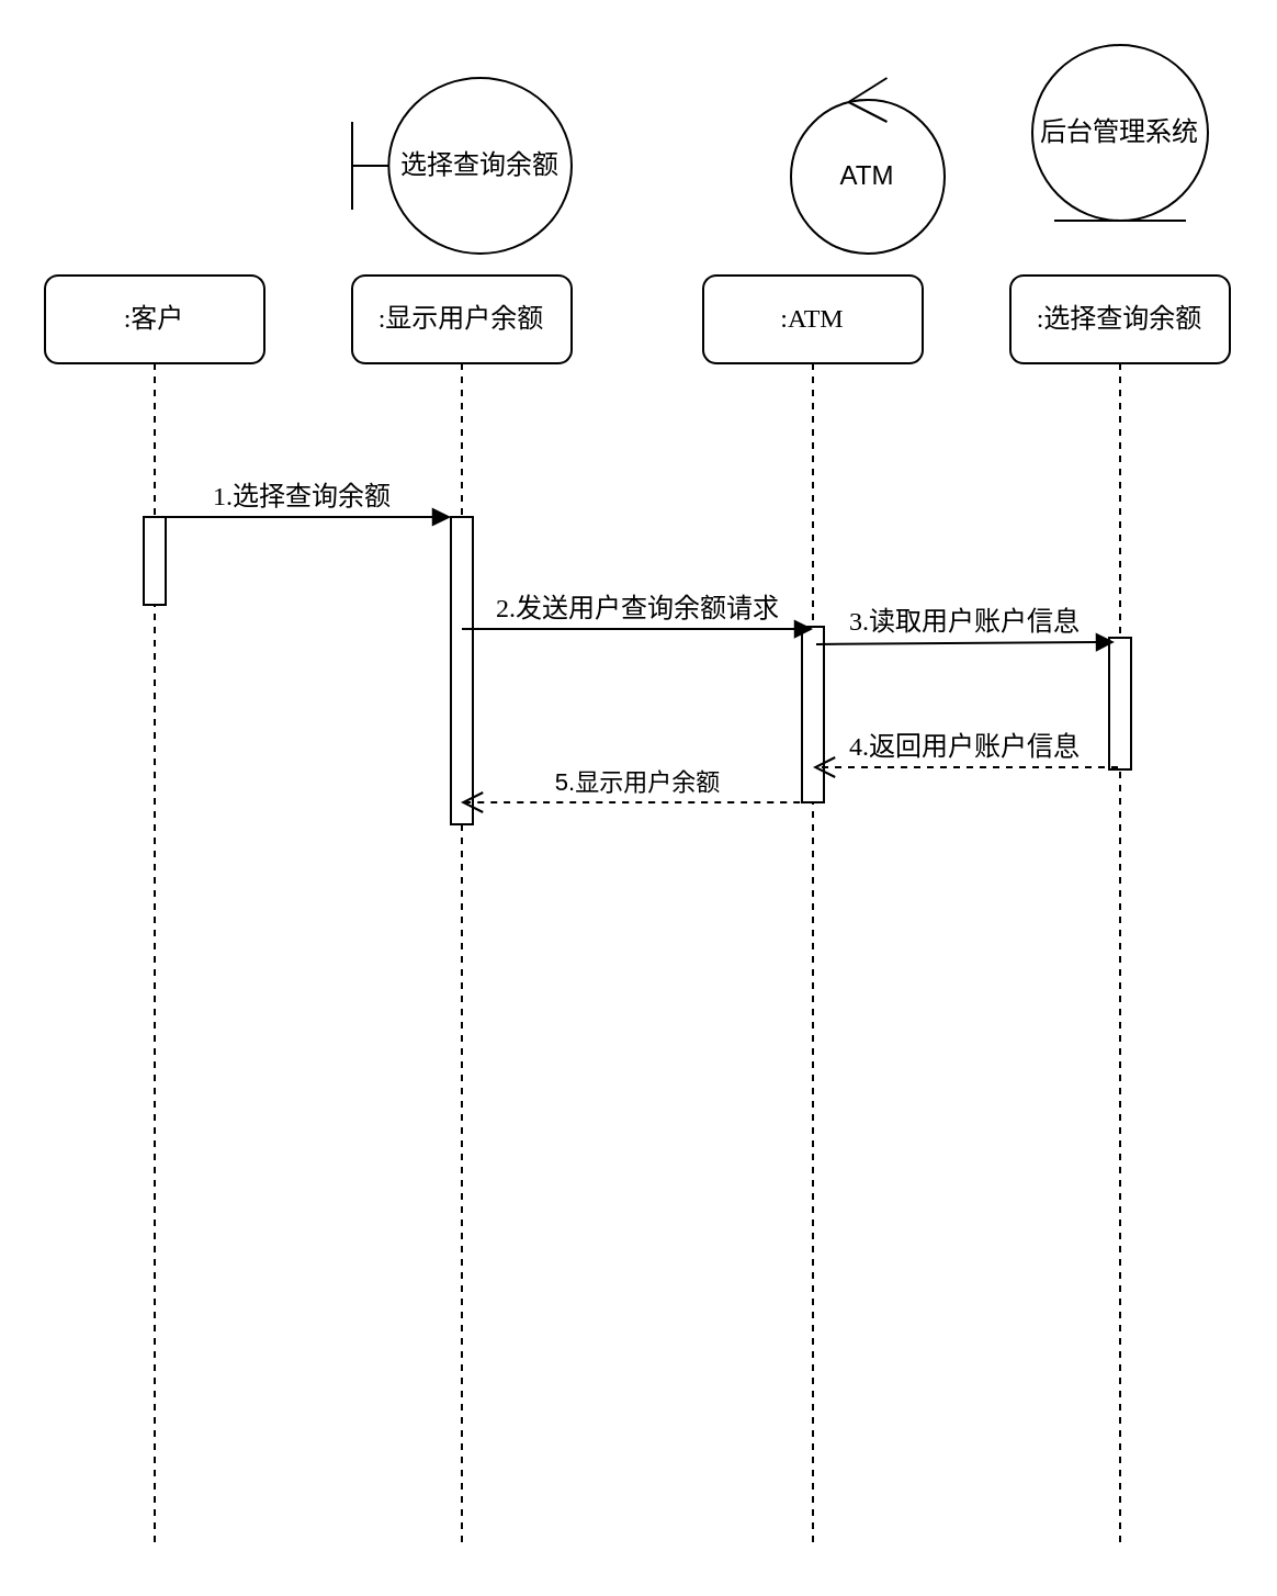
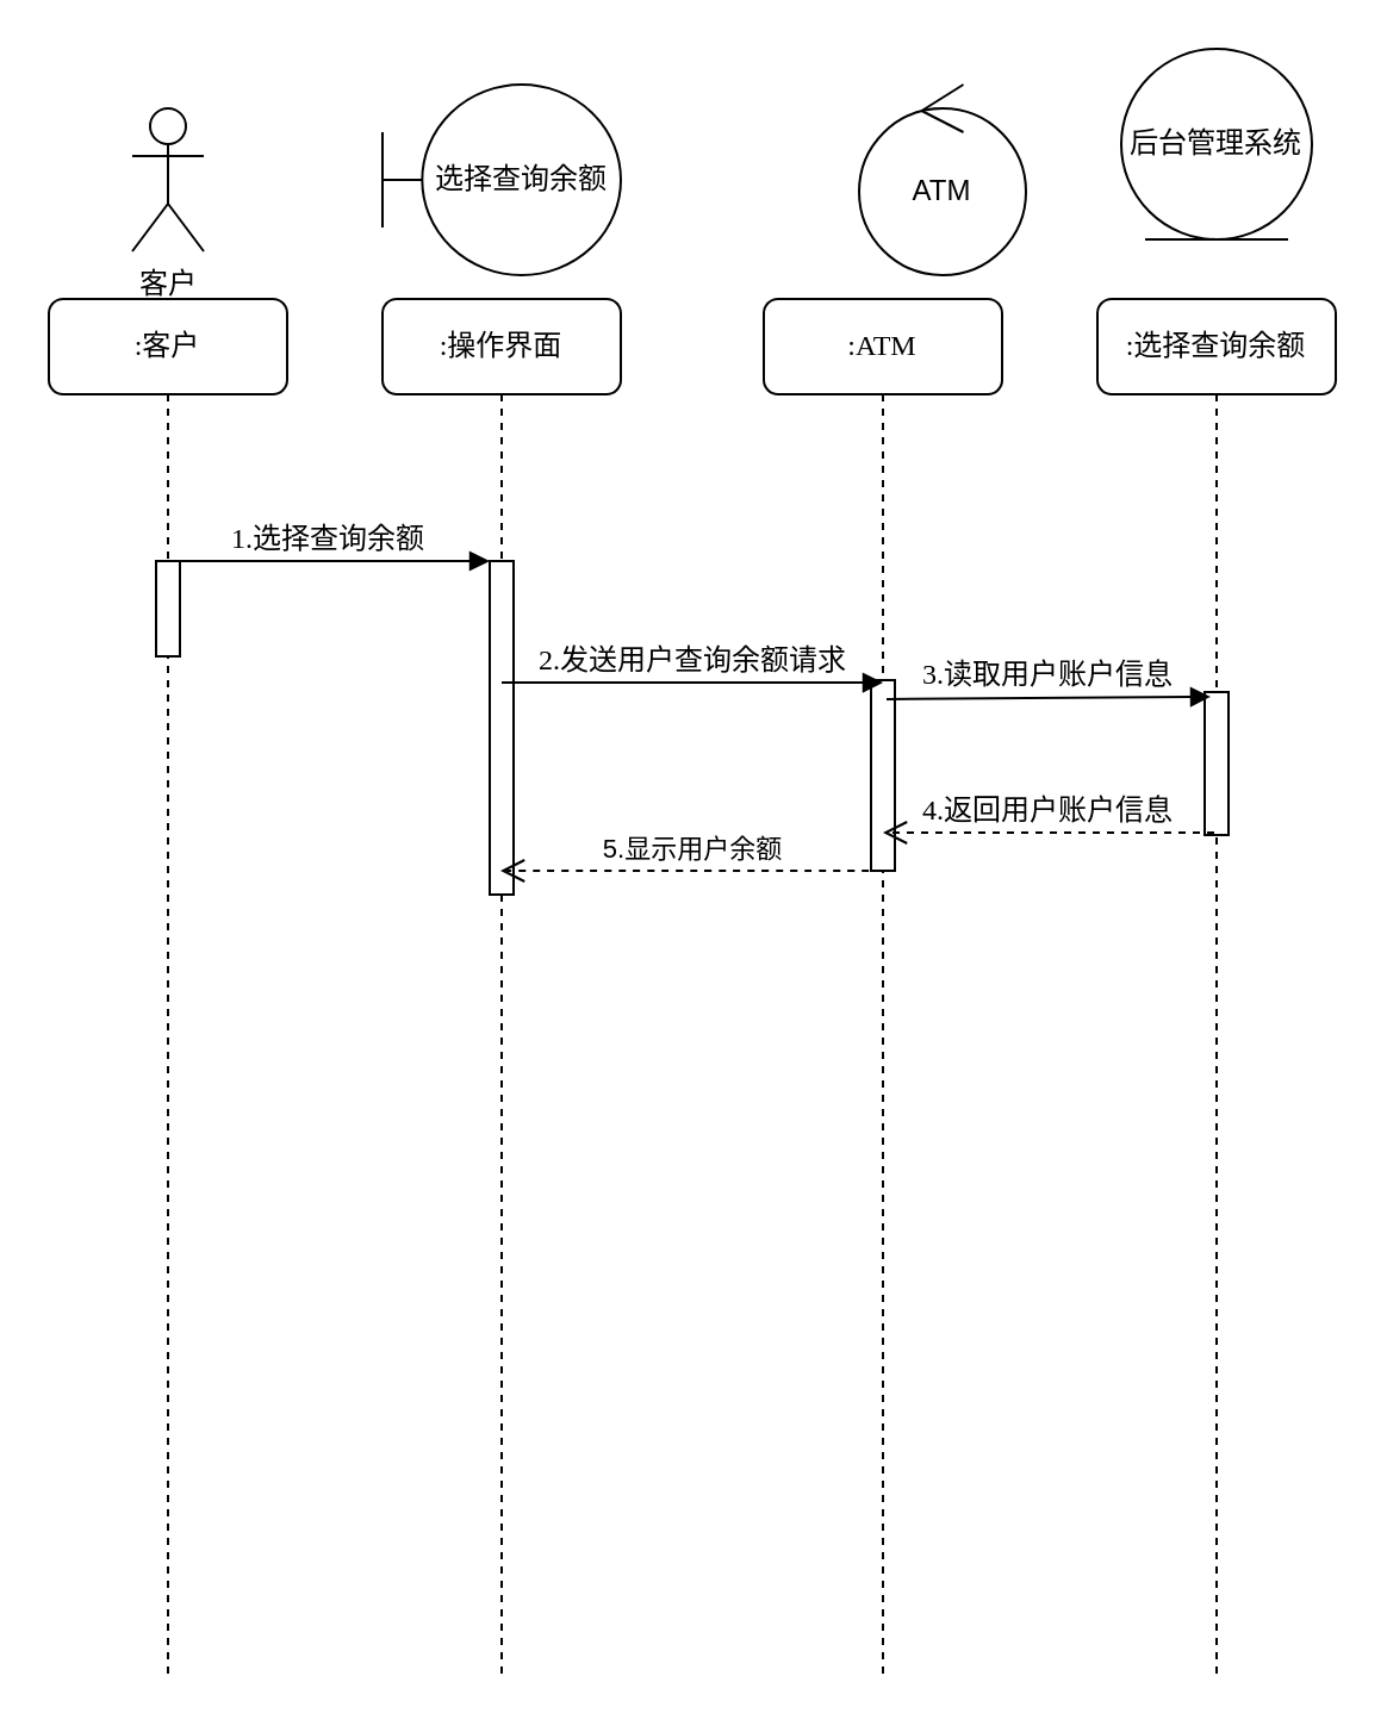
+ <mxCell id="10" value="客户" style="shape=umlActor;verticalLabelPosition=bottom;verticalAlign=top;html=1;" parent="1" vertex="1"><mxGeometry x="55" y="45" width="30" height="60" as="geometry" /></mxCell>
- <mxCell id="2" value=":显示用户余额" style="shape=umlLifeline;perimeter=lifelinePerimeter;whiteSpace=wrap;html=1;container=1;collapsible=0;recursiveResize=0;outlineConnect=0;rounded=1;shadow=0;comic=0;labelBackgroundColor=none;strokeWidth=1;fontFamily=Verdana;fontSize=12;align=center;" parent="1" vertex="1"><mxGeometry x="160" y="125" width="100" height="580" as="geometry" /></mxCell>
+ <mxCell id="2" value=":操作界面" style="shape=umlLifeline;perimeter=lifelinePerimeter;whiteSpace=wrap;html=1;container=1;collapsible=0;recursiveResize=0;outlineConnect=0;rounded=1;shadow=0;comic=0;labelBackgroundColor=none;strokeWidth=1;fontFamily=Verdana;fontSize=12;align=center;" parent="1" vertex="1"><mxGeometry x="160" y="125" width="100" height="580" as="geometry" /></mxCell>
